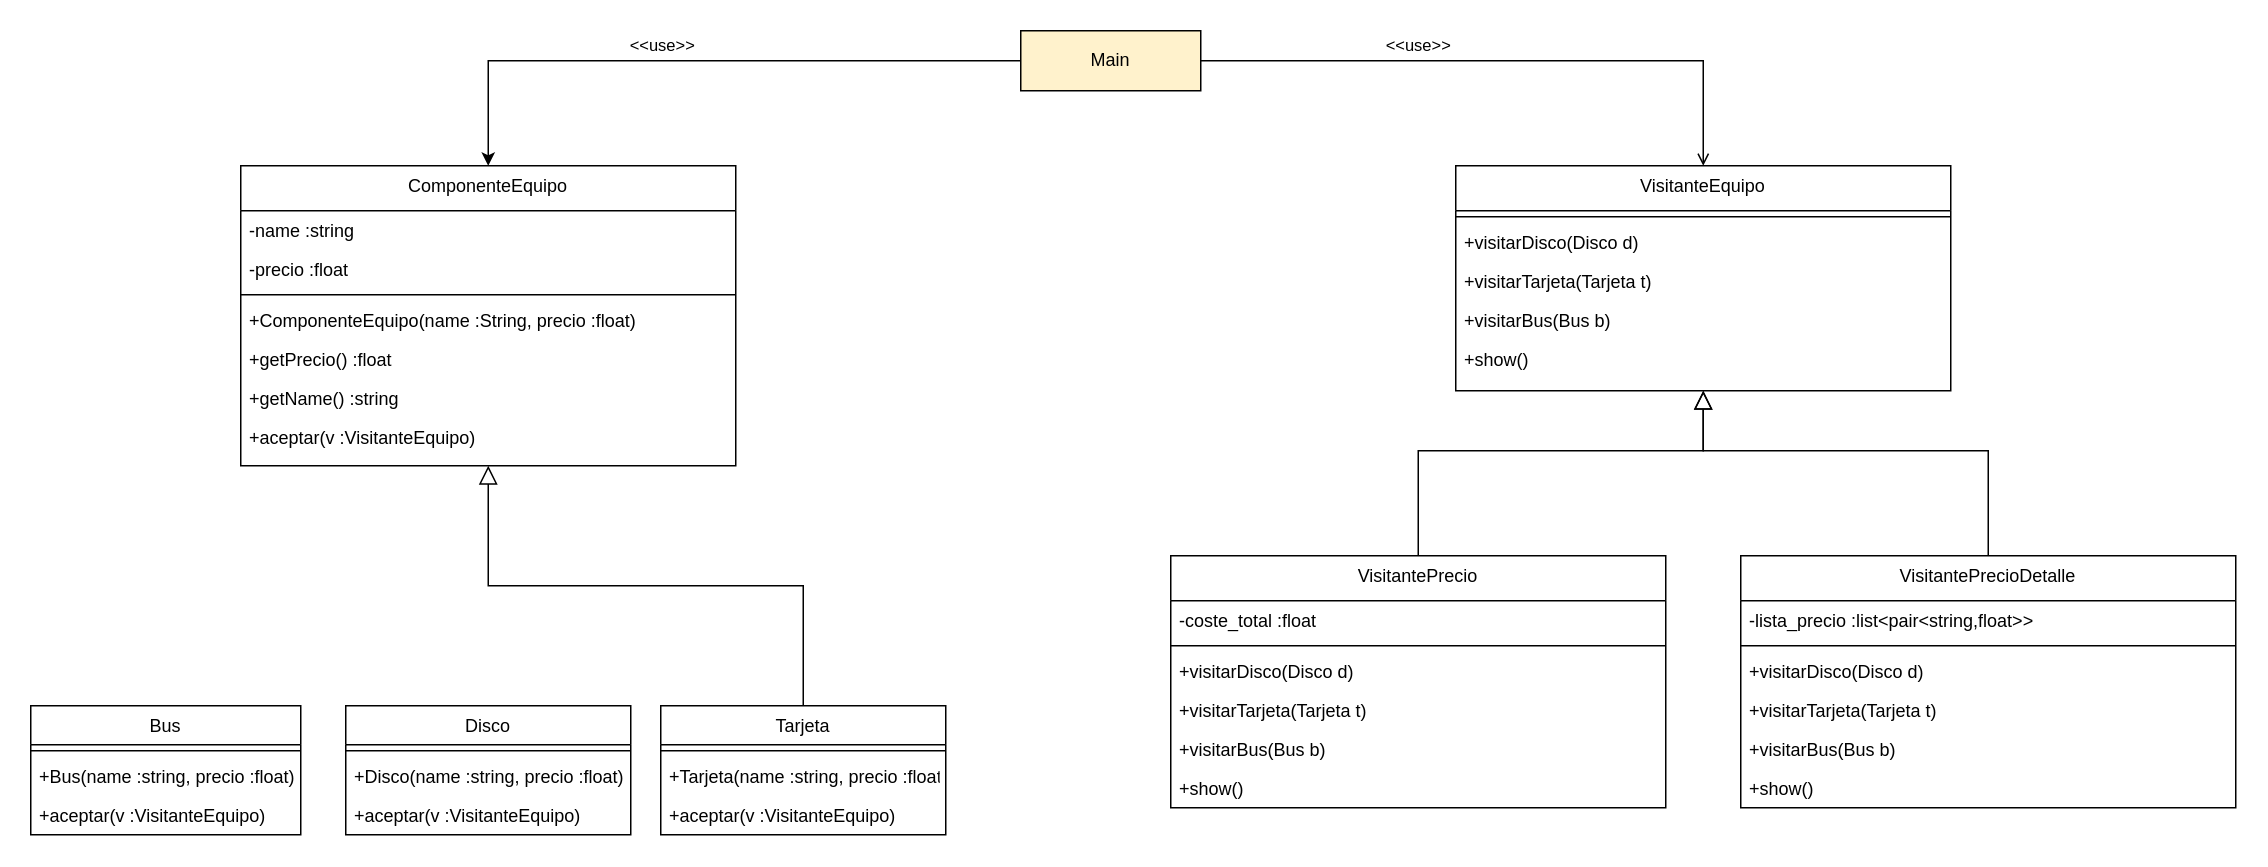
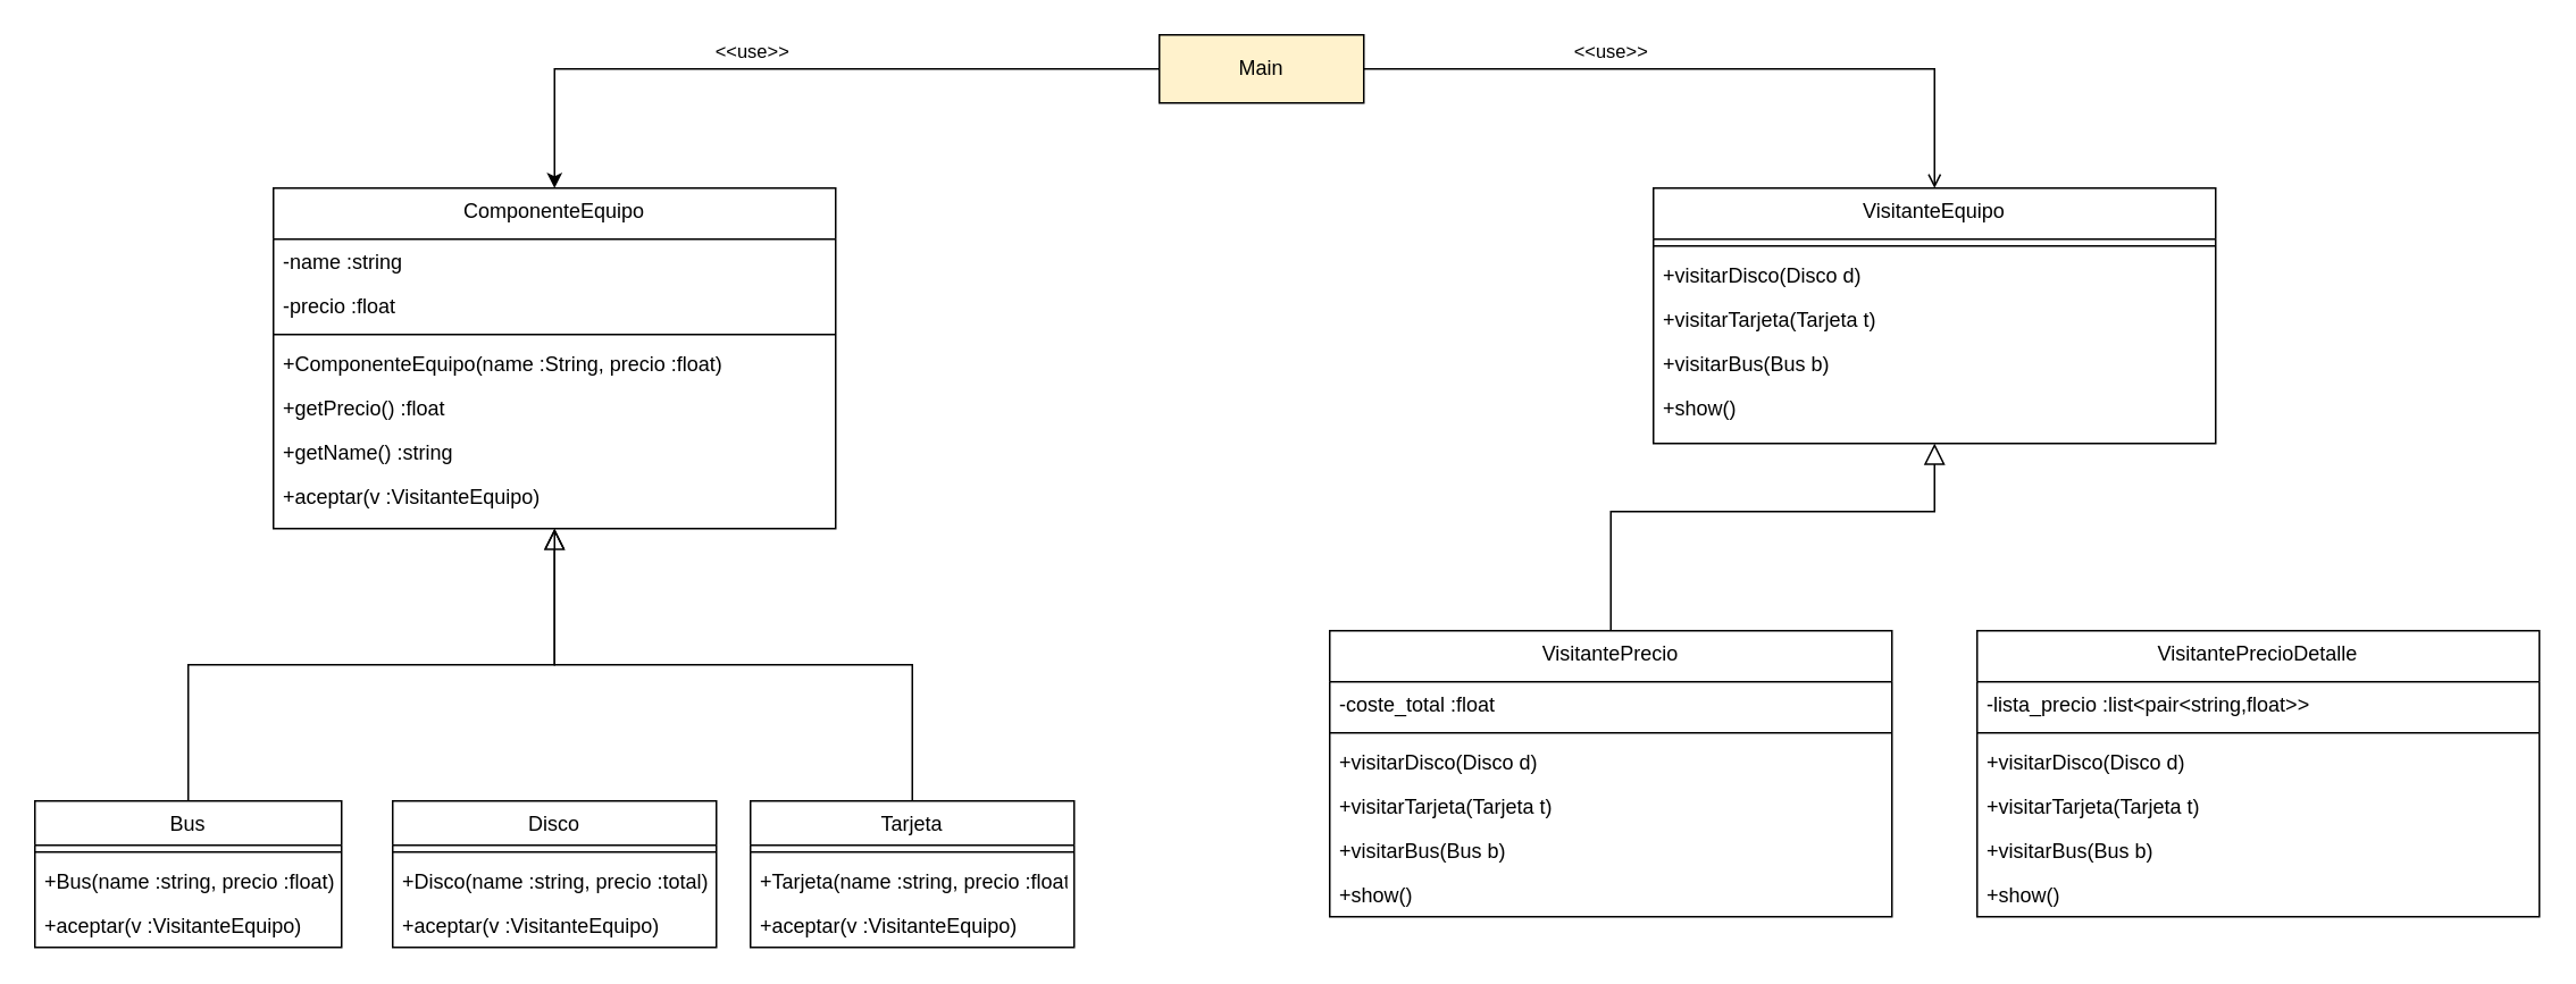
- <mxCell id="45" value="" style="endArrow=block;endSize=10;endFill=0;shadow=0;strokeWidth=1;rounded=0;edgeStyle=elbowEdgeStyle;elbow=vertical;exitX=0.5;exitY=0;exitDx=0;exitDy=0;entryX=0.5;entryY=1;entryDx=0;entryDy=0;" edge="1" parent="1" source="31" target="38"><mxGeometry width="160" relative="1" as="geometry"><mxPoint x="955" y="380" as="sourcePoint" /><mxPoint x="1160" y="310" as="targetPoint" /><Array as="points"><mxPoint x="1170" y="300" /></Array></mxGeometry></mxCell>
+ <mxCell id="10" value="" style="endArrow=block;endSize=10;endFill=0;shadow=0;strokeWidth=1;rounded=0;edgeStyle=elbowEdgeStyle;elbow=vertical;" parent="1" source="12" target="2" edge="1"><mxGeometry width="160" relative="1" as="geometry"><mxPoint x="140" y="193" as="sourcePoint" /><mxPoint x="140" y="193" as="targetPoint" /></mxGeometry></mxCell>
- <mxCell id="11" value="" style="endArrow=block;endSize=10;endFill=0;shadow=0;strokeWidth=1;rounded=0;edgeStyle=elbowEdgeStyle;elbow=vertical;exitX=0.5;exitY=0;exitDx=0;exitDy=0;entryX=0.5;entryY=1;entryDx=0;entryDy=0;" edge="1" parent="1" source="20" target="2"><mxGeometry width="160" relative="1" as="geometry"><mxPoint x="370" y="480" as="sourcePoint" /><mxPoint x="410" y="370" as="targetPoint" /></mxGeometry></mxCell>
+ <mxCell id="11" value="" style="endArrow=open;endSize=10;endFill=0;shadow=0;strokeWidth=1;rounded=0;edgeStyle=elbowEdgeStyle;elbow=vertical;exitX=0.5;exitY=0;exitDx=0;exitDy=0;entryX=0.5;entryY=1;entryDx=0;entryDy=0;" edge="1" parent="1" source="20" target="2"><mxGeometry width="160" relative="1" as="geometry"><mxPoint x="370" y="480" as="sourcePoint" /><mxPoint x="410" y="370" as="targetPoint" /></mxGeometry></mxCell>
- <mxCell id="18" value="+Disco(name :string, precio :float)" style="text;align=left;verticalAlign=top;spacingLeft=4;spacingRight=4;overflow=hidden;rotatable=0;points=[[0,0.5],[1,0.5]];portConstraint=eastwest;" vertex="1" parent="16"><mxGeometry y="34" width="190" height="26" as="geometry" /></mxCell>
+ <mxCell id="18" value="+Disco(name :string, precio :total)" style="text;align=left;verticalAlign=top;spacingLeft=4;spacingRight=4;overflow=hidden;rotatable=0;points=[[0,0.5],[1,0.5]];portConstraint=eastwest;" vertex="1" parent="16"><mxGeometry y="34" width="190" height="26" as="geometry" /></mxCell>
